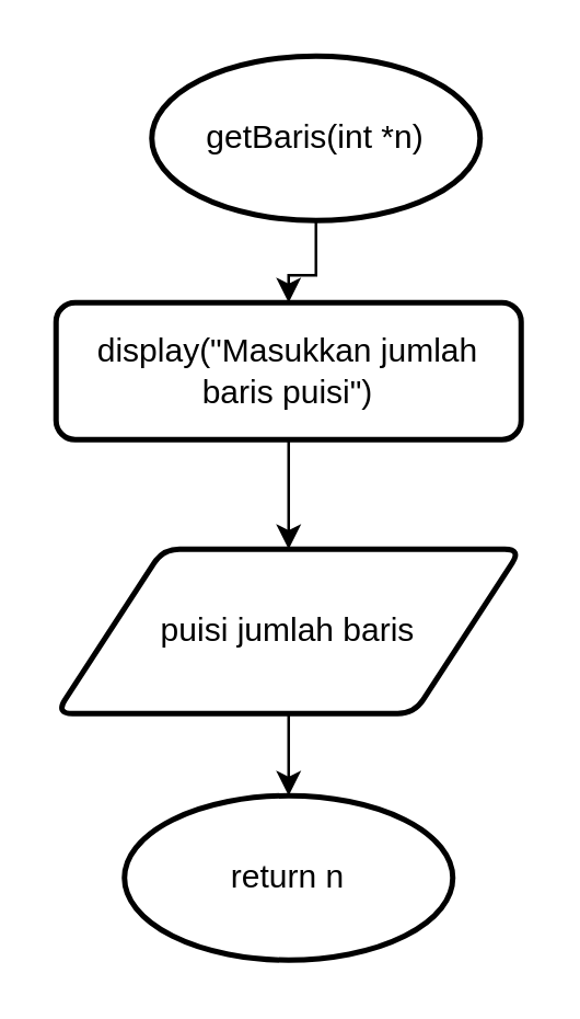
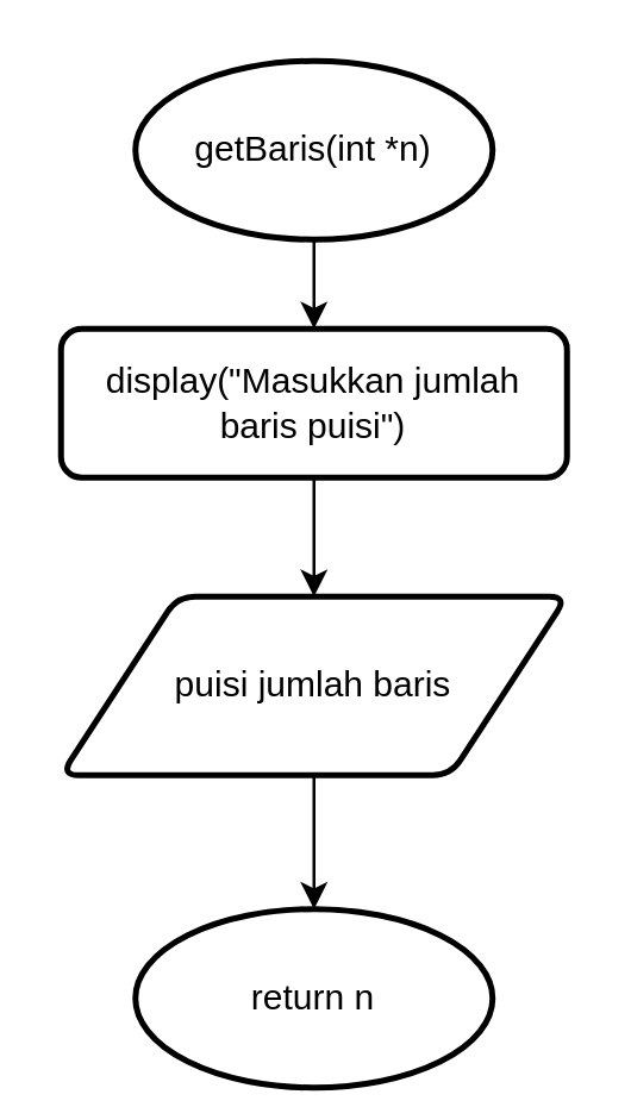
- <mxCell id="3" value="getBaris(int *n)" style="strokeWidth=2;html=1;shape=mxgraph.flowchart.start_1;whiteSpace=wrap;" parent="1" vertex="1"><mxGeometry x="55" y="20" width="120" height="60" as="geometry" /></mxCell>
+ <mxCell id="3" value="getBaris(int *n)" style="strokeWidth=2;html=1;shape=mxgraph.flowchart.start_1;whiteSpace=wrap;" parent="1" vertex="1"><mxGeometry x="45" y="20" width="120" height="60" as="geometry" /></mxCell>
- <mxCell id="6" value="return n" style="strokeWidth=2;html=1;shape=mxgraph.flowchart.start_1;whiteSpace=wrap;" parent="1" vertex="1"><mxGeometry x="45" y="290" width="120" height="60" as="geometry" /></mxCell>
+ <mxCell id="6" value="return n" style="strokeWidth=2;html=1;shape=mxgraph.flowchart.start_1;whiteSpace=wrap;" parent="1" vertex="1"><mxGeometry x="45" y="305" width="120" height="60" as="geometry" /></mxCell>
